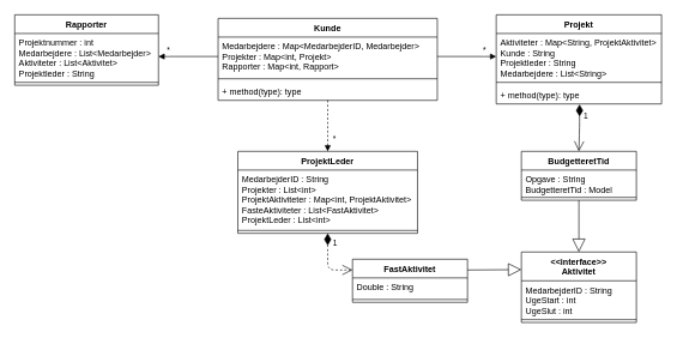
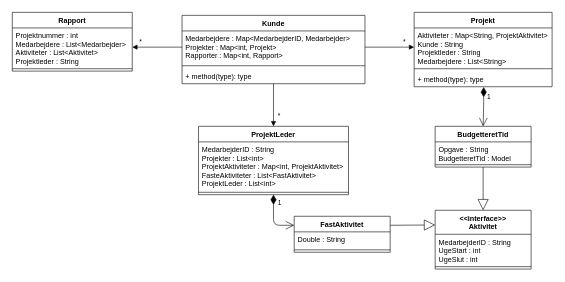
- <mxCell id="6" value="Rapporter" style="swimlane;fontStyle=1;align=center;verticalAlign=top;childLayout=stackLayout;horizontal=1;startSize=26;horizontalStack=0;resizeParent=1;resizeParentMax=0;resizeLast=0;collapsible=1;marginBottom=0;" vertex="1" parent="1"><mxGeometry x="20" y="20" width="200" height="98" as="geometry" /></mxCell>
+ <mxCell id="6" value="Rapport" style="swimlane;fontStyle=1;align=center;verticalAlign=top;childLayout=stackLayout;horizontal=1;startSize=26;horizontalStack=0;resizeParent=1;resizeParentMax=0;resizeLast=0;collapsible=1;marginBottom=0;" vertex="1" parent="1"><mxGeometry x="20" y="20" width="200" height="98" as="geometry" /></mxCell>
- <mxCell id="31" value="" style="endArrow=block;endFill=1;html=1;edgeStyle=orthogonalEdgeStyle;align=left;verticalAlign=top;entryX=0.5;entryY=0;entryDx=0;entryDy=0;exitX=0.5;exitY=1;exitDx=0;exitDy=0;dashed=1;" edge="1" parent="1" source="2" target="27"><mxGeometry x="-1" relative="1" as="geometry"><mxPoint x="510" y="170" as="sourcePoint" /><mxPoint x="570" y="200" as="targetPoint" /></mxGeometry></mxCell>
+ <mxCell id="31" value="" style="endArrow=block;endFill=1;html=1;edgeStyle=orthogonalEdgeStyle;align=left;verticalAlign=top;entryX=0.5;entryY=0;entryDx=0;entryDy=0;exitX=0.5;exitY=1;exitDx=0;exitDy=0;" edge="1" parent="1" source="2" target="27"><mxGeometry x="-1" relative="1" as="geometry"><mxPoint x="510" y="170" as="sourcePoint" /><mxPoint x="570" y="200" as="targetPoint" /></mxGeometry></mxCell>
- <mxCell id="30" value="1" style="endArrow=open;html=1;endSize=12;startArrow=diamondThin;startSize=14;startFill=1;edgeStyle=orthogonalEdgeStyle;align=left;verticalAlign=bottom;exitX=0.5;exitY=1;exitDx=0;exitDy=0;entryX=0;entryY=0.25;entryDx=0;entryDy=0;dashed=1;" edge="1" parent="1" source="27" target="18"><mxGeometry x="-0.466" y="5" relative="1" as="geometry"><mxPoint x="410" y="370" as="sourcePoint" /><mxPoint x="570" y="370" as="targetPoint" /><mxPoint as="offset" /></mxGeometry></mxCell>
+ <mxCell id="30" value="1" style="endArrow=open;html=1;endSize=12;startArrow=diamondThin;startSize=14;startFill=1;edgeStyle=orthogonalEdgeStyle;align=left;verticalAlign=bottom;exitX=0.5;exitY=1;exitDx=0;exitDy=0;entryX=0;entryY=0.25;entryDx=0;entryDy=0;" edge="1" parent="1" source="27" target="18"><mxGeometry x="-0.466" y="5" relative="1" as="geometry"><mxPoint x="410" y="370" as="sourcePoint" /><mxPoint x="570" y="370" as="targetPoint" /><mxPoint as="offset" /></mxGeometry></mxCell>
